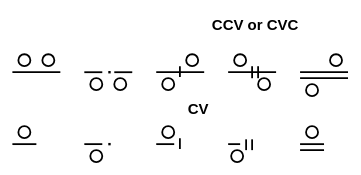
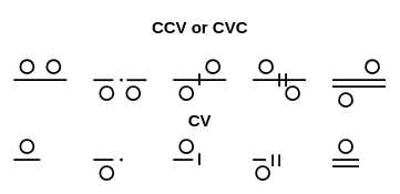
- <mxCell id="21" value="CCV or CVC" style="text;html=1;align=center;verticalAlign=middle;resizable=0;points=[];autosize=1;strokeColor=none;fillColor=none;fontSize=25;fontStyle=1" parent="1" vertex="1"><mxGeometry x="340" y="20" width="170" height="40" as="geometry" /></mxCell>
+ <mxCell id="21" value="CCV or CVC" style="text;html=1;align=center;verticalAlign=middle;resizable=0;points=[];autosize=1;strokeColor=none;fillColor=none;fontSize=25;fontStyle=1" parent="1" vertex="1"><mxGeometry x="215" y="20" width="170" height="40" as="geometry" /></mxCell>
- <mxCell id="22" value="CV" style="text;html=1;align=center;verticalAlign=middle;resizable=0;points=[];autosize=1;strokeColor=none;fillColor=none;fontSize=25;fontStyle=1" vertex="1" parent="1"><mxGeometry x="300" y="160" width="60" height="40" as="geometry" /></mxCell>
+ <mxCell id="22" value="CV" style="text;html=1;align=center;verticalAlign=middle;resizable=0;points=[];autosize=1;strokeColor=none;fillColor=none;fontSize=25;fontStyle=1" vertex="1" parent="1"><mxGeometry x="270" y="160" width="60" height="40" as="geometry" /></mxCell>
